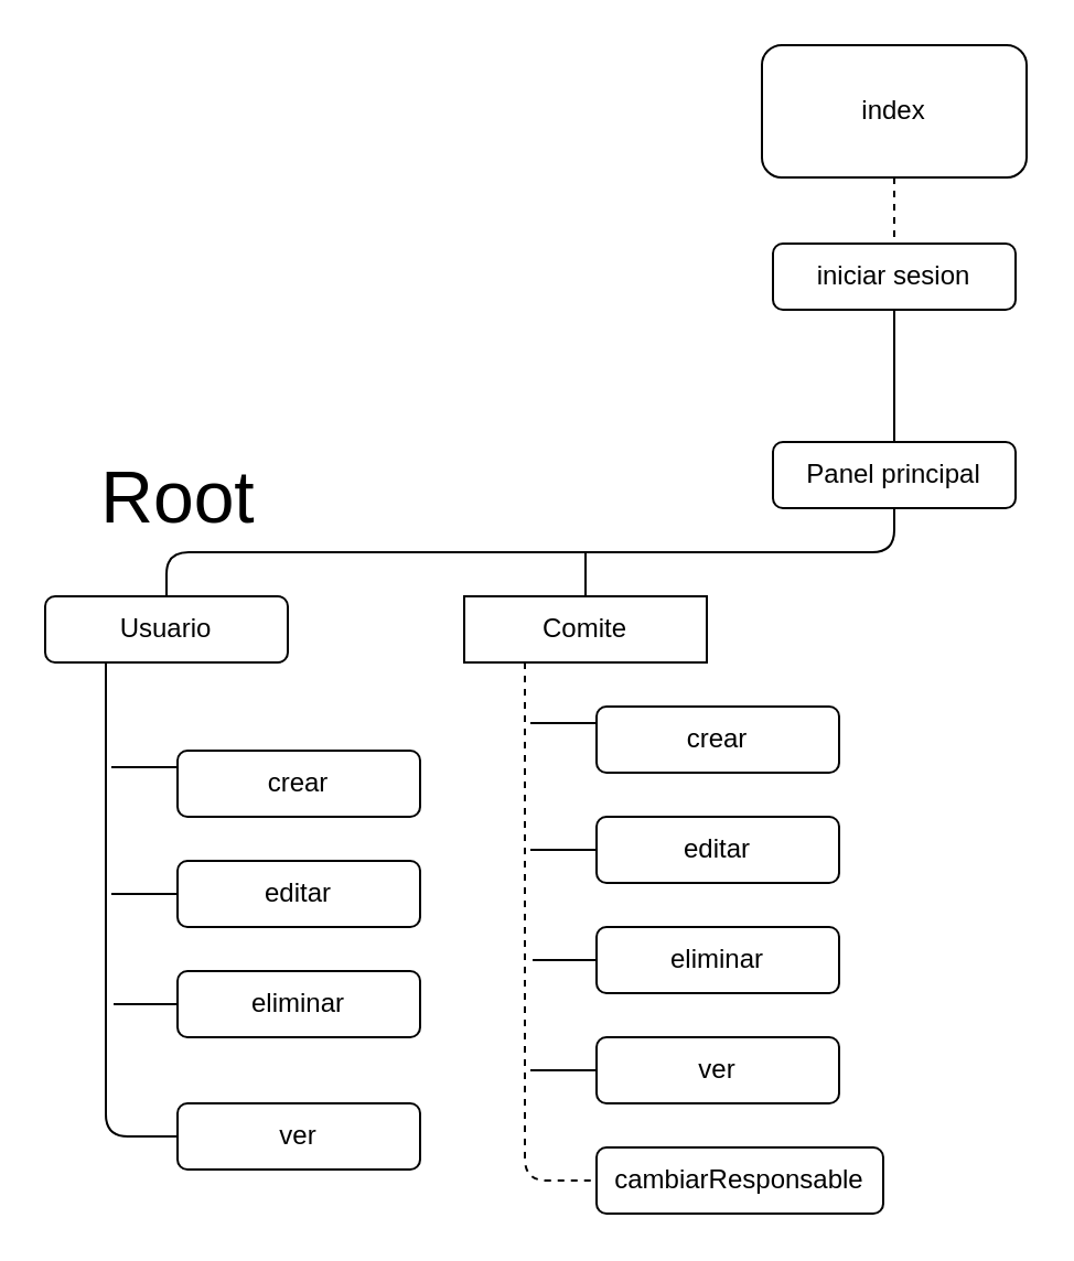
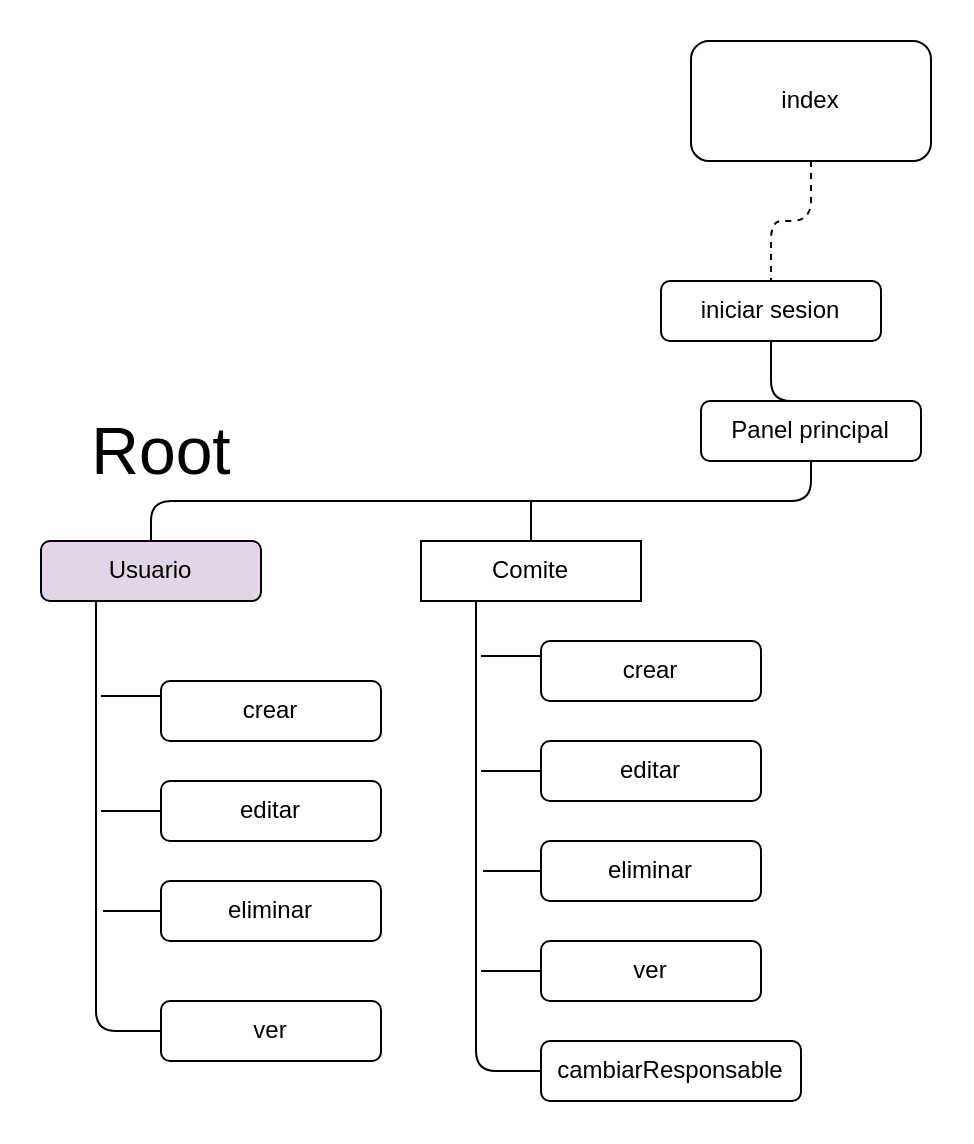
- <mxCell id="4" value="iniciar sesion" style="rounded=1;whiteSpace=wrap;html=1;" parent="1" vertex="1"><mxGeometry x="350" y="110" width="110" height="30" as="geometry" /></mxCell>
+ <mxCell id="4" value="iniciar sesion" style="rounded=1;whiteSpace=wrap;html=1;" parent="1" vertex="1"><mxGeometry x="330" y="140" width="110" height="30" as="geometry" /></mxCell>
- <mxCell id="13" value="Usuario" style="rounded=1;whiteSpace=wrap;html=1;" parent="1" vertex="1"><mxGeometry x="20" y="270" width="110" height="30" as="geometry" /></mxCell>
+ <mxCell id="13" value="Usuario" style="rounded=1;whiteSpace=wrap;html=1;fillColor=#e1d5e7;" parent="1" vertex="1"><mxGeometry x="20" y="270" width="110" height="30" as="geometry" /></mxCell>
- <mxCell id="8" style="edgeStyle=orthogonalEdgeStyle;rounded=1;orthogonalLoop=1;jettySize=auto;html=1;exitX=0.25;exitY=1;exitDx=0;exitDy=0;entryX=0;entryY=0.5;entryDx=0;entryDy=0;endArrow=none;endFill=0;dashed=1;" parent="1" source="10" target="11" edge="1"><mxGeometry relative="1" as="geometry" /></mxCell>
+ <mxCell id="8" style="edgeStyle=orthogonalEdgeStyle;rounded=1;orthogonalLoop=1;jettySize=auto;html=1;exitX=0.25;exitY=1;exitDx=0;exitDy=0;entryX=0;entryY=0.5;entryDx=0;entryDy=0;endArrow=none;endFill=0;" parent="1" source="10" target="11" edge="1"><mxGeometry relative="1" as="geometry" /></mxCell>
